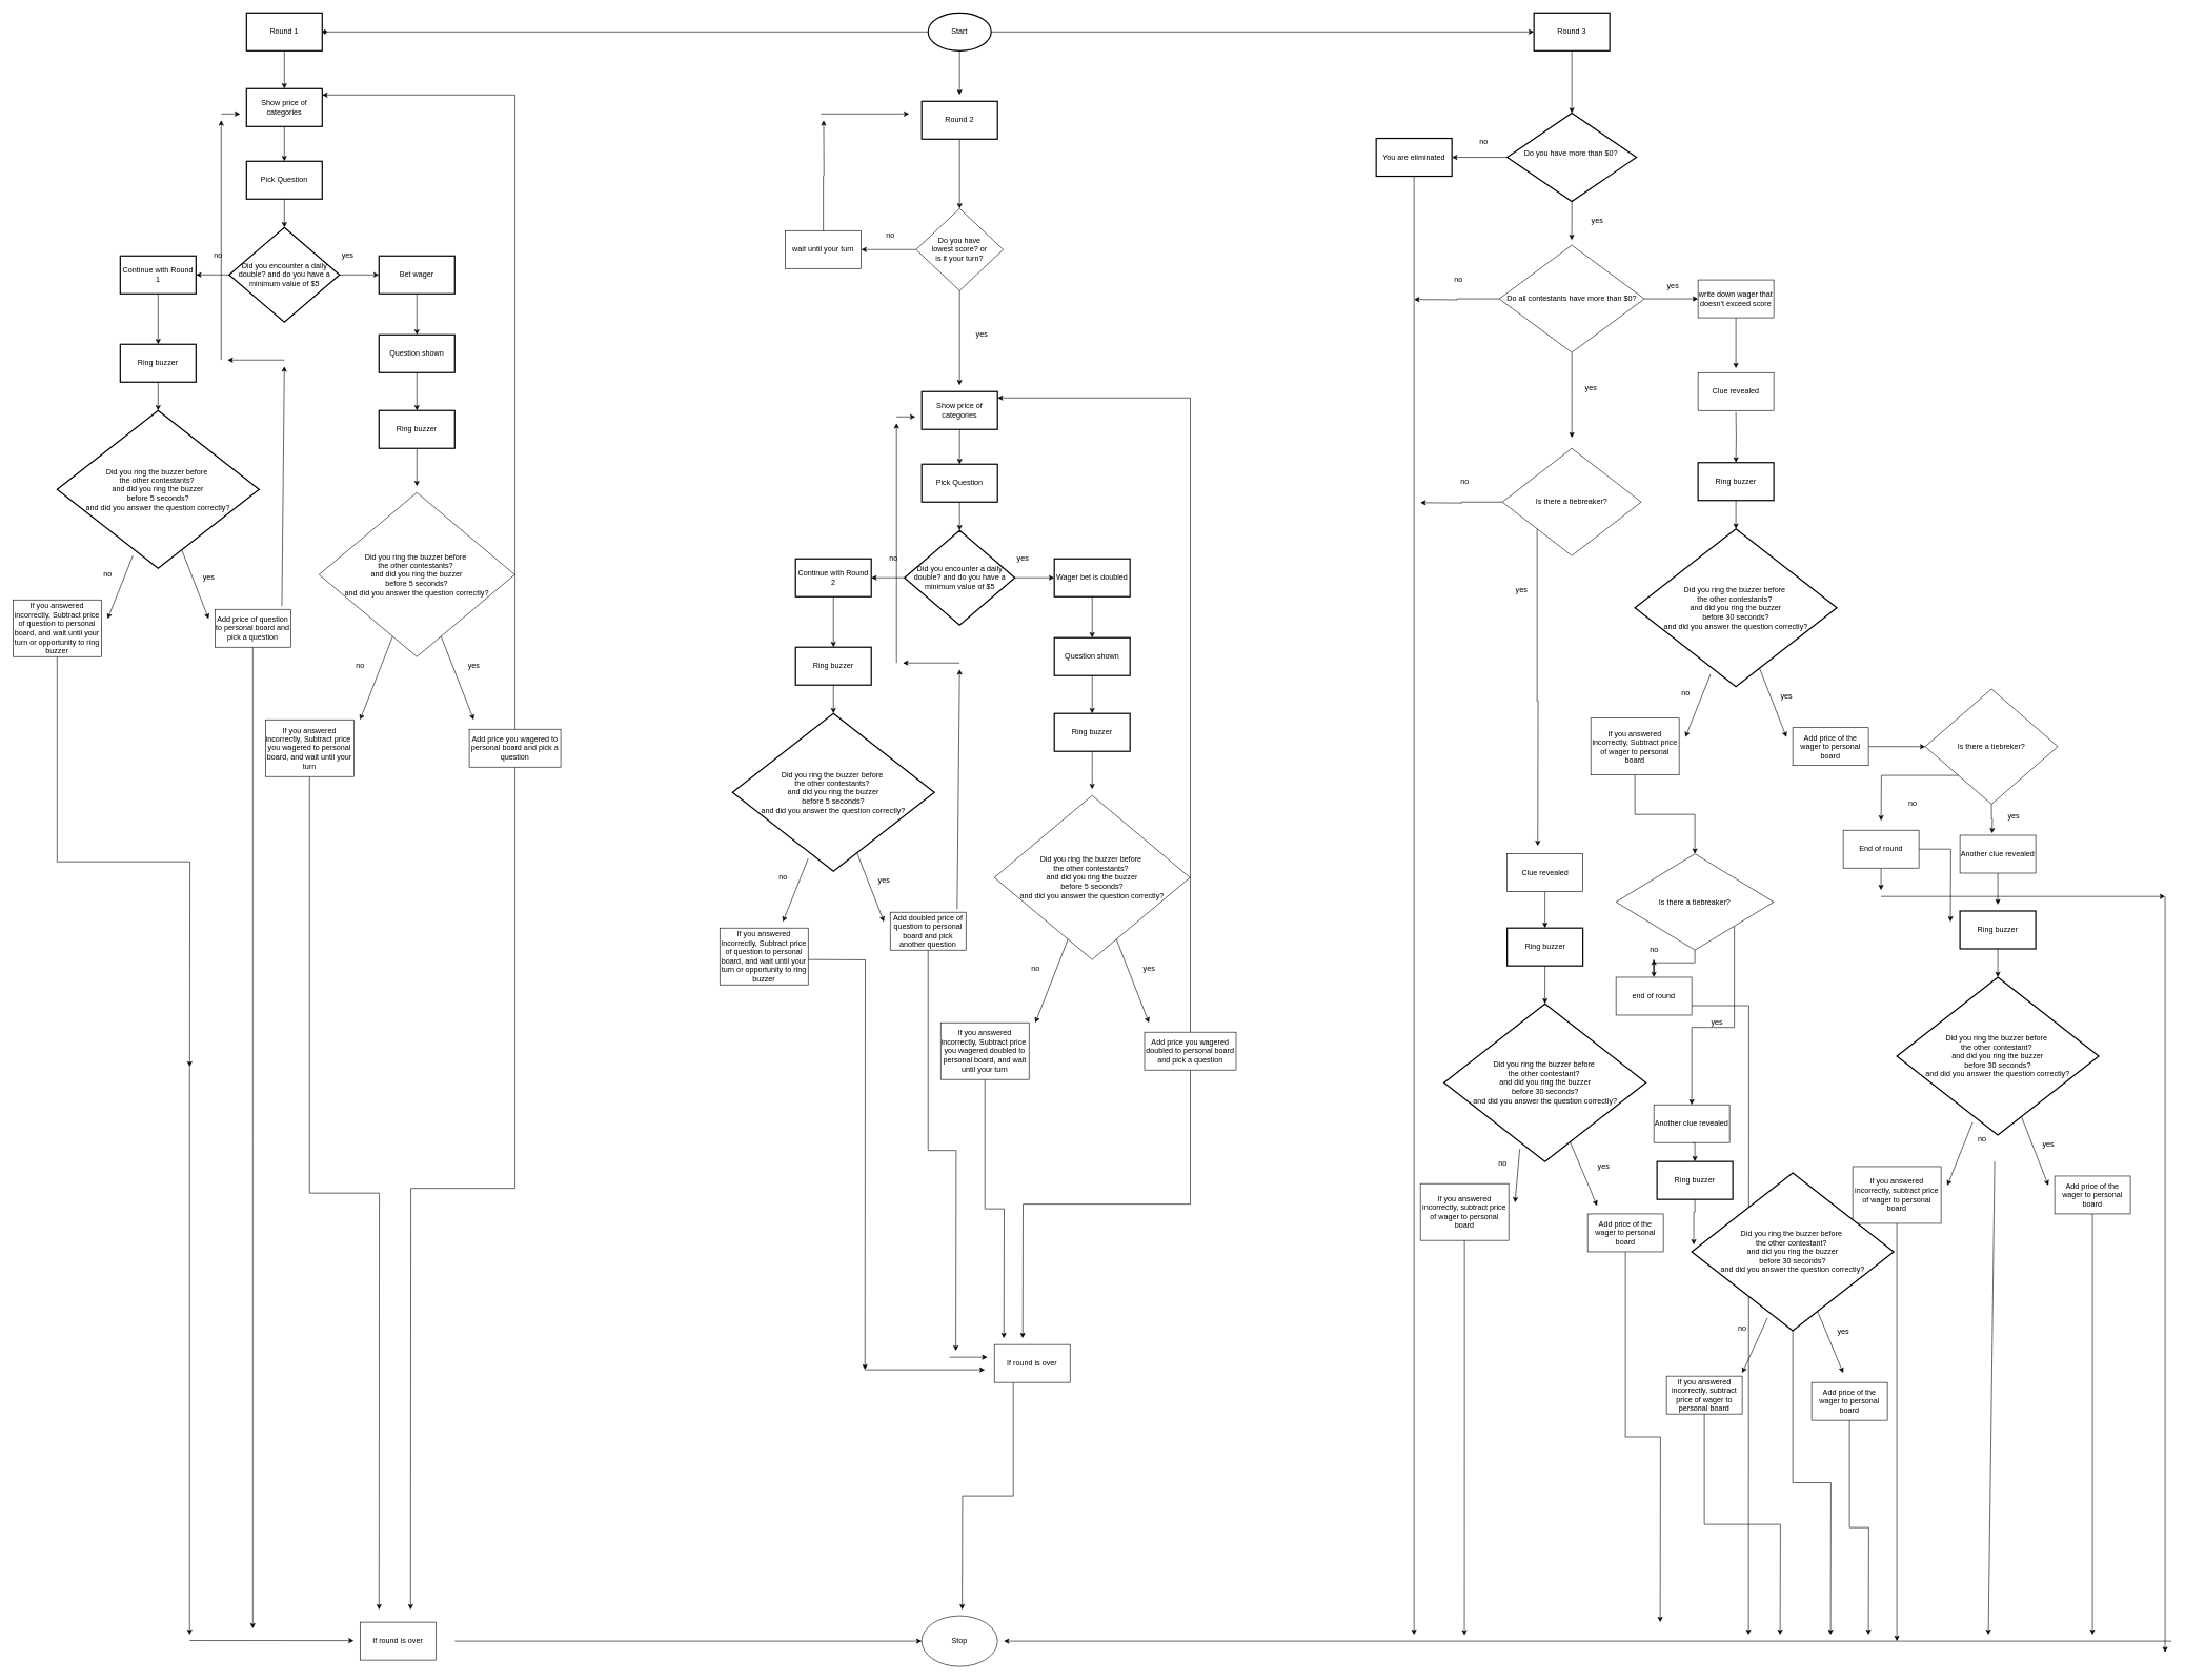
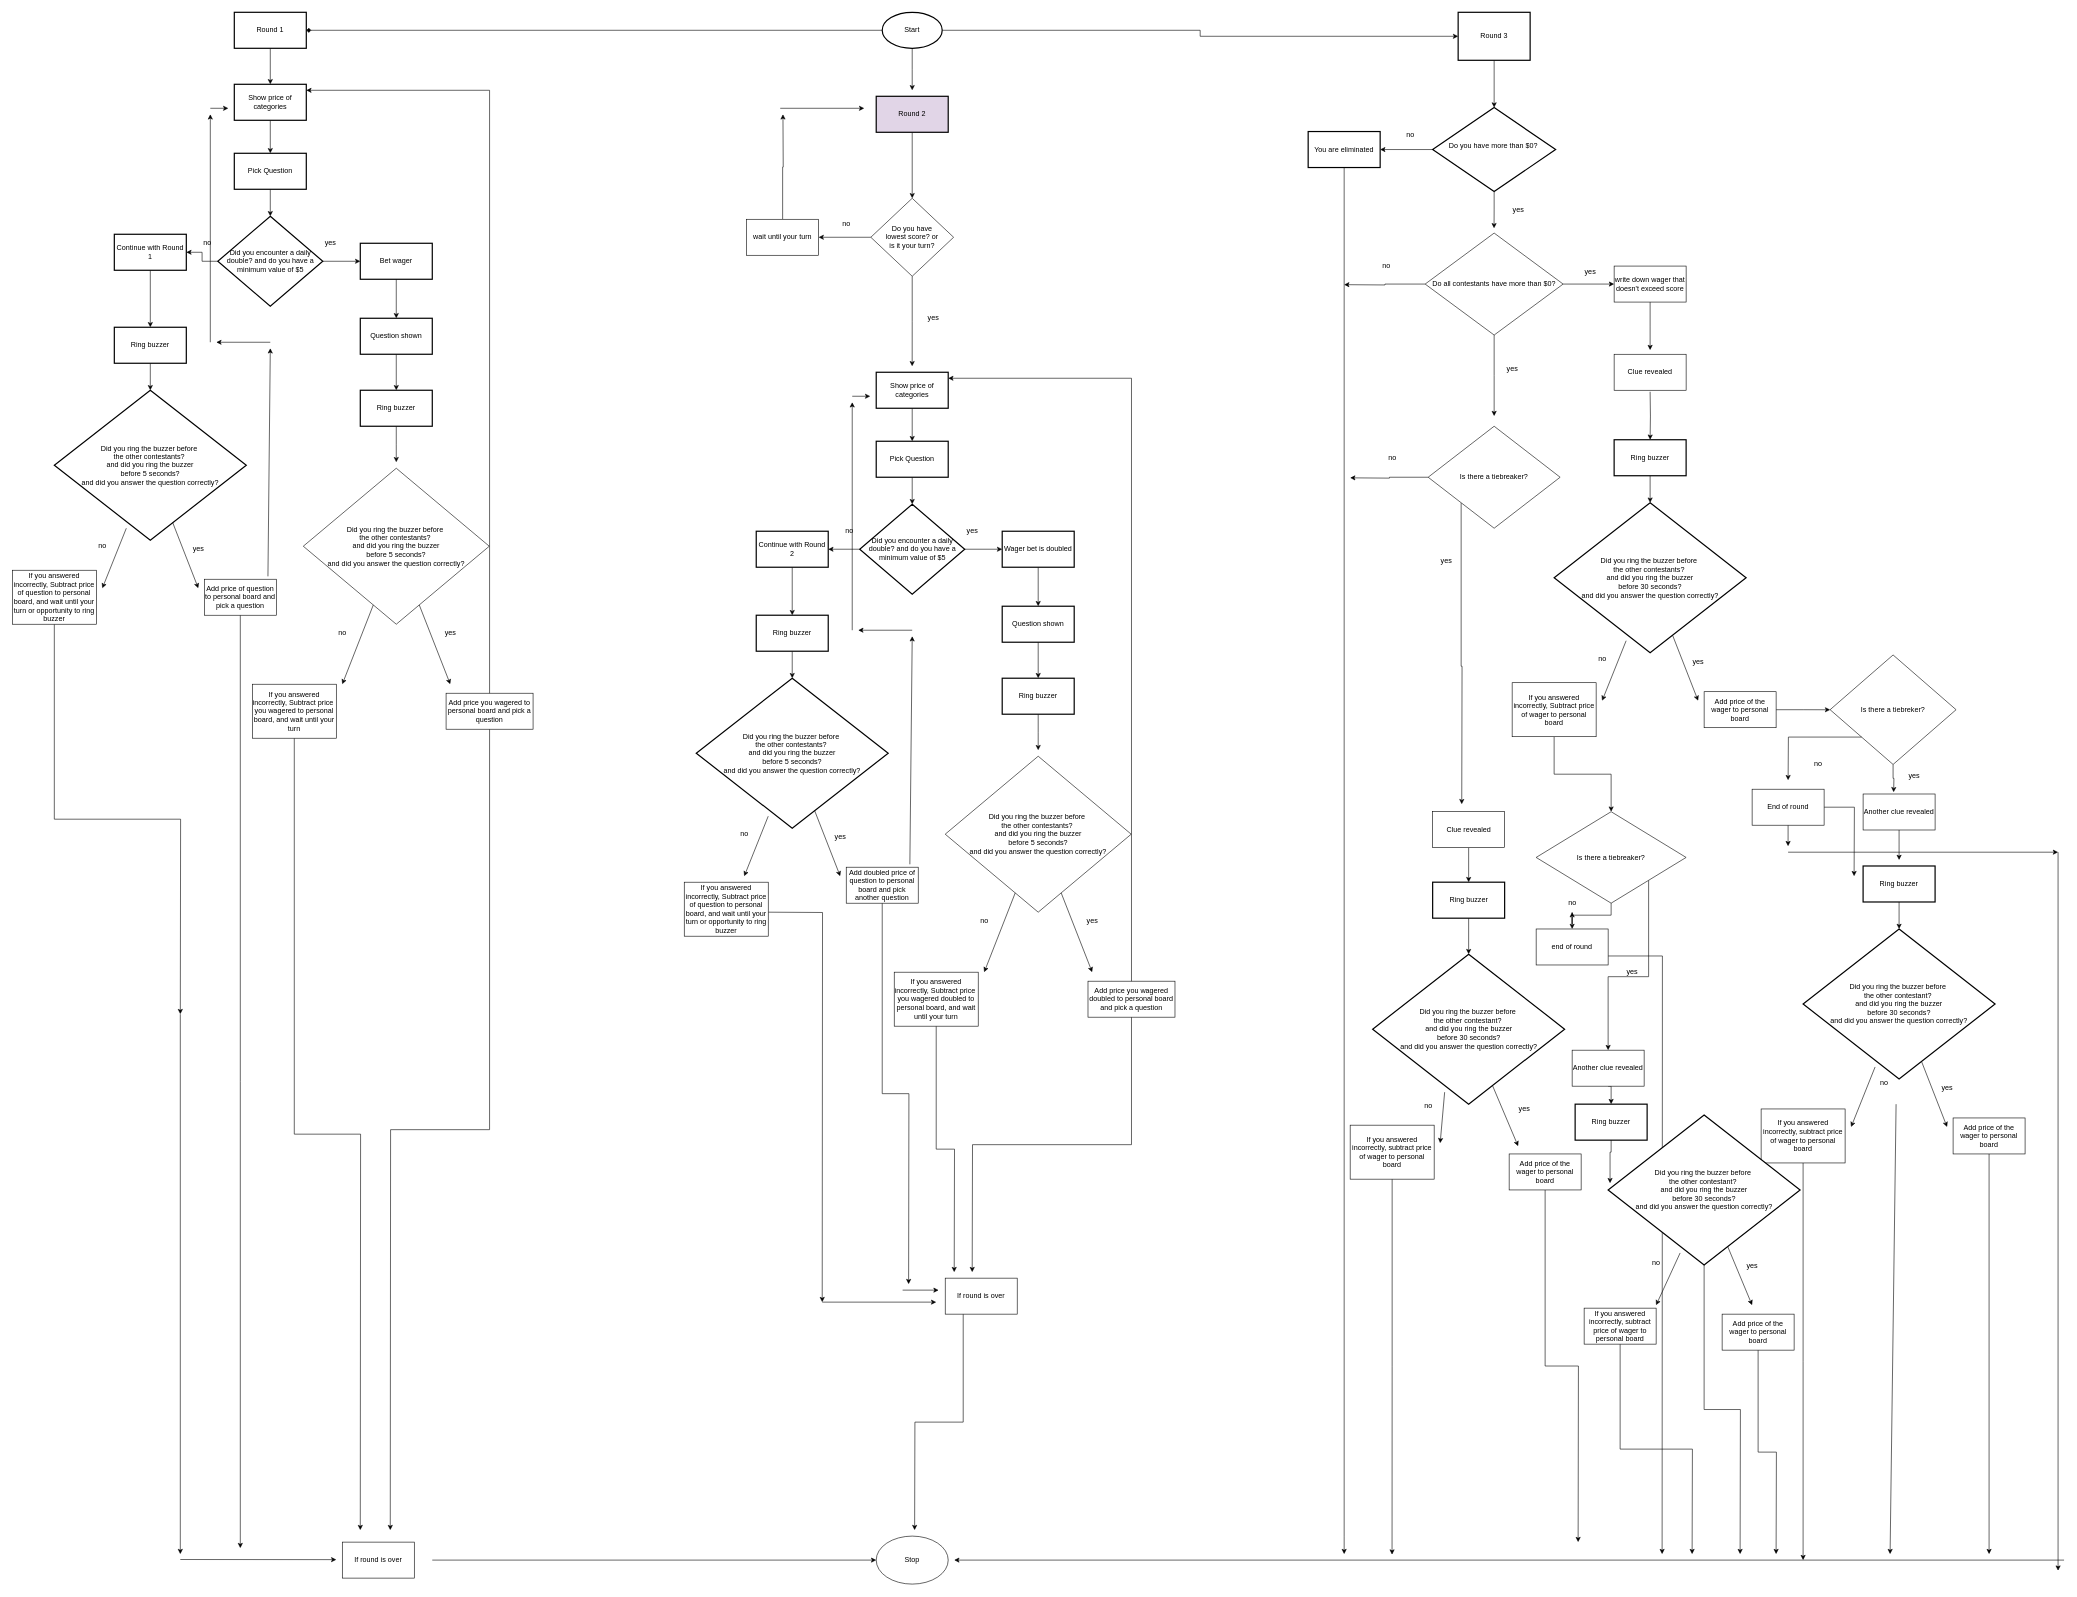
- <mxCell id="9" value="Round 3" style="whiteSpace=wrap;html=1;strokeWidth=2;" parent="1" vertex="1"><mxGeometry x="2430" y="20" width="120" height="60" as="geometry" /></mxCell>
+ <mxCell id="9" value="Round 3" style="whiteSpace=wrap;html=1;strokeWidth=2;" parent="1" vertex="1"><mxGeometry x="2430" y="20" width="120" height="80" as="geometry" /></mxCell>
- <mxCell id="11" value="Round 2" style="whiteSpace=wrap;html=1;strokeWidth=2;" parent="1" vertex="1"><mxGeometry x="1460" y="160" width="120" height="60" as="geometry" /></mxCell>
+ <mxCell id="11" value="Round 2" style="whiteSpace=wrap;html=1;strokeWidth=2;fillColor=#e1d5e7;" parent="1" vertex="1"><mxGeometry x="1460" y="160" width="120" height="60" as="geometry" /></mxCell>
- <mxCell id="22" value="Continue with Round 1" style="whiteSpace=wrap;html=1;strokeWidth=2;" parent="1" vertex="1"><mxGeometry x="190" y="405" width="120" height="60" as="geometry" /></mxCell>
+ <mxCell id="22" value="Continue with Round 1" style="whiteSpace=wrap;html=1;strokeWidth=2;" parent="1" vertex="1"><mxGeometry x="190" y="390" width="120" height="60" as="geometry" /></mxCell>
